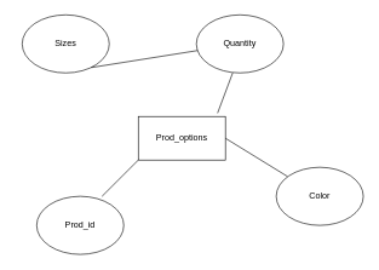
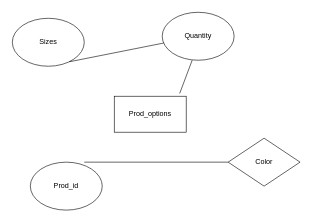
- <mxCell id="5" value="Sizes" style="ellipse;whiteSpace=wrap;html=1;" parent="1" vertex="1"><mxGeometry x="30" y="20" width="120" height="80" as="geometry" /></mxCell>
+ <mxCell id="5" value="Sizes" style="ellipse;whiteSpace=wrap;html=1;" parent="1" vertex="1"><mxGeometry x="20" y="30" width="120" height="80" as="geometry" /></mxCell>
- <mxCell id="6" value="" style="endArrow=none;html=1;rounded=0;exitX=1;exitY=0.5;exitDx=0;exitDy=0;" parent="1" source="2" target="10" edge="1"><mxGeometry width="50" height="50" relative="1" as="geometry"><mxPoint x="350" y="240" as="sourcePoint" /><mxPoint x="400" y="190" as="targetPoint" /></mxGeometry></mxCell>
- <mxCell id="9" value="" style="endArrow=none;html=1;rounded=0;exitX=0.75;exitY=0;exitDx=0;exitDy=0;exitPerimeter=0;entryX=0;entryY=1;entryDx=0;entryDy=0;" parent="1" source="3" target="2" edge="1"><mxGeometry width="50" height="50" relative="1" as="geometry"><mxPoint x="230" y="220" as="sourcePoint" /><mxPoint x="280" y="170" as="targetPoint" /></mxGeometry></mxCell>
+ <mxCell id="9" value="" style="endArrow=none;html=1;rounded=0;exitX=0.75;exitY=0;exitDx=0;exitDy=0;exitPerimeter=0;" parent="1" source="3" target="10" edge="1"><mxGeometry width="50" height="50" relative="1" as="geometry"><mxPoint x="230" y="220" as="sourcePoint" /><mxPoint x="280" y="170" as="targetPoint" /></mxGeometry></mxCell>
- <mxCell id="10" value="Color" style="ellipse;whiteSpace=wrap;html=1;" parent="1" vertex="1"><mxGeometry x="380" y="230" width="120" height="80" as="geometry" /></mxCell>
+ <mxCell id="10" value="Color" style="rhombus;whiteSpace=wrap;html=1;" parent="1" vertex="1"><mxGeometry x="380" y="230" width="120" height="80" as="geometry" /></mxCell>
